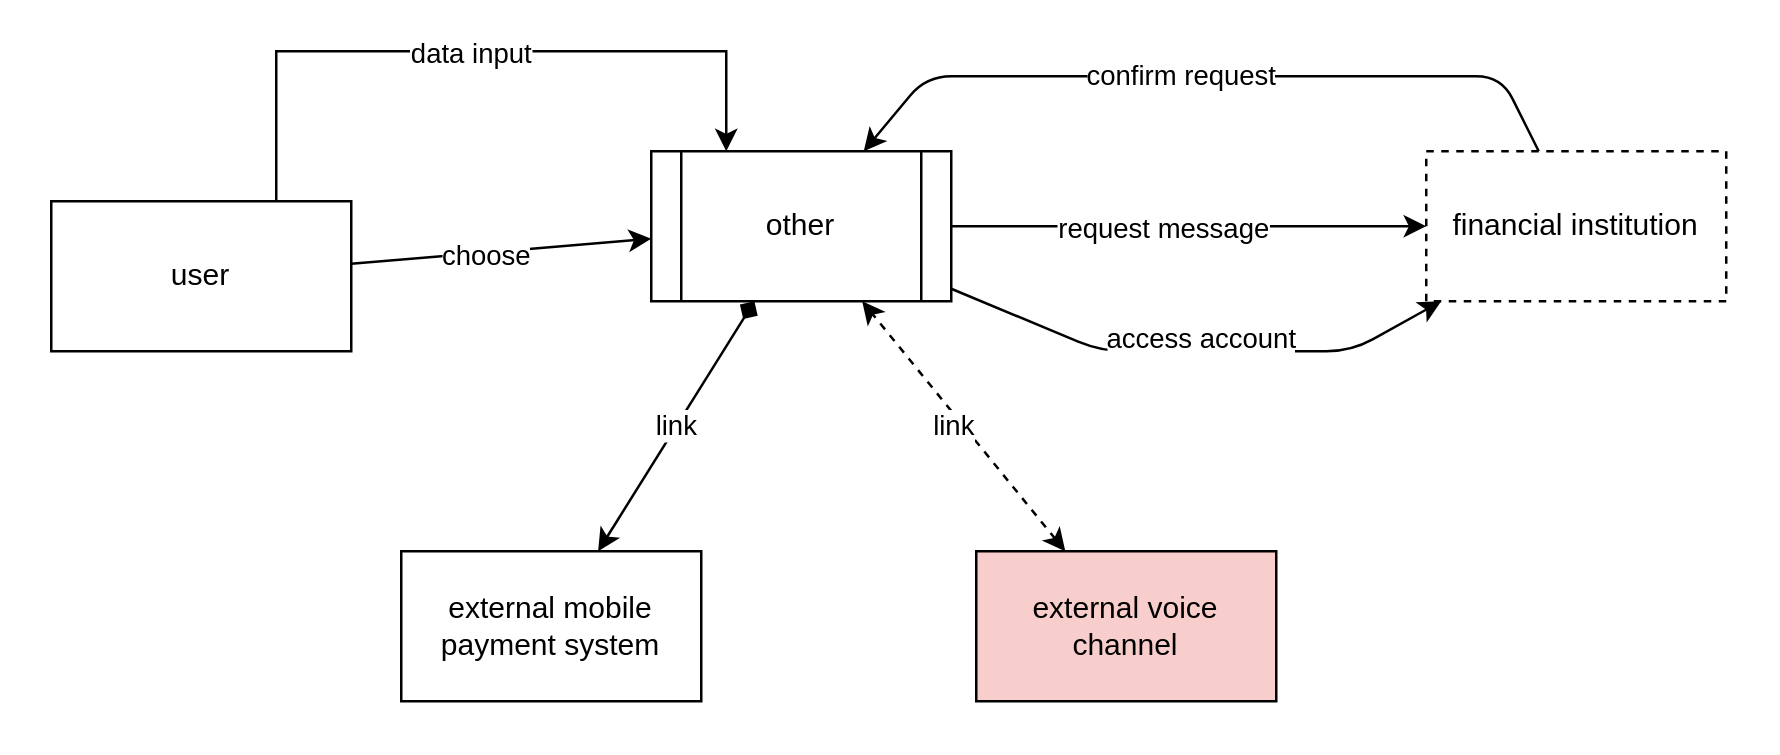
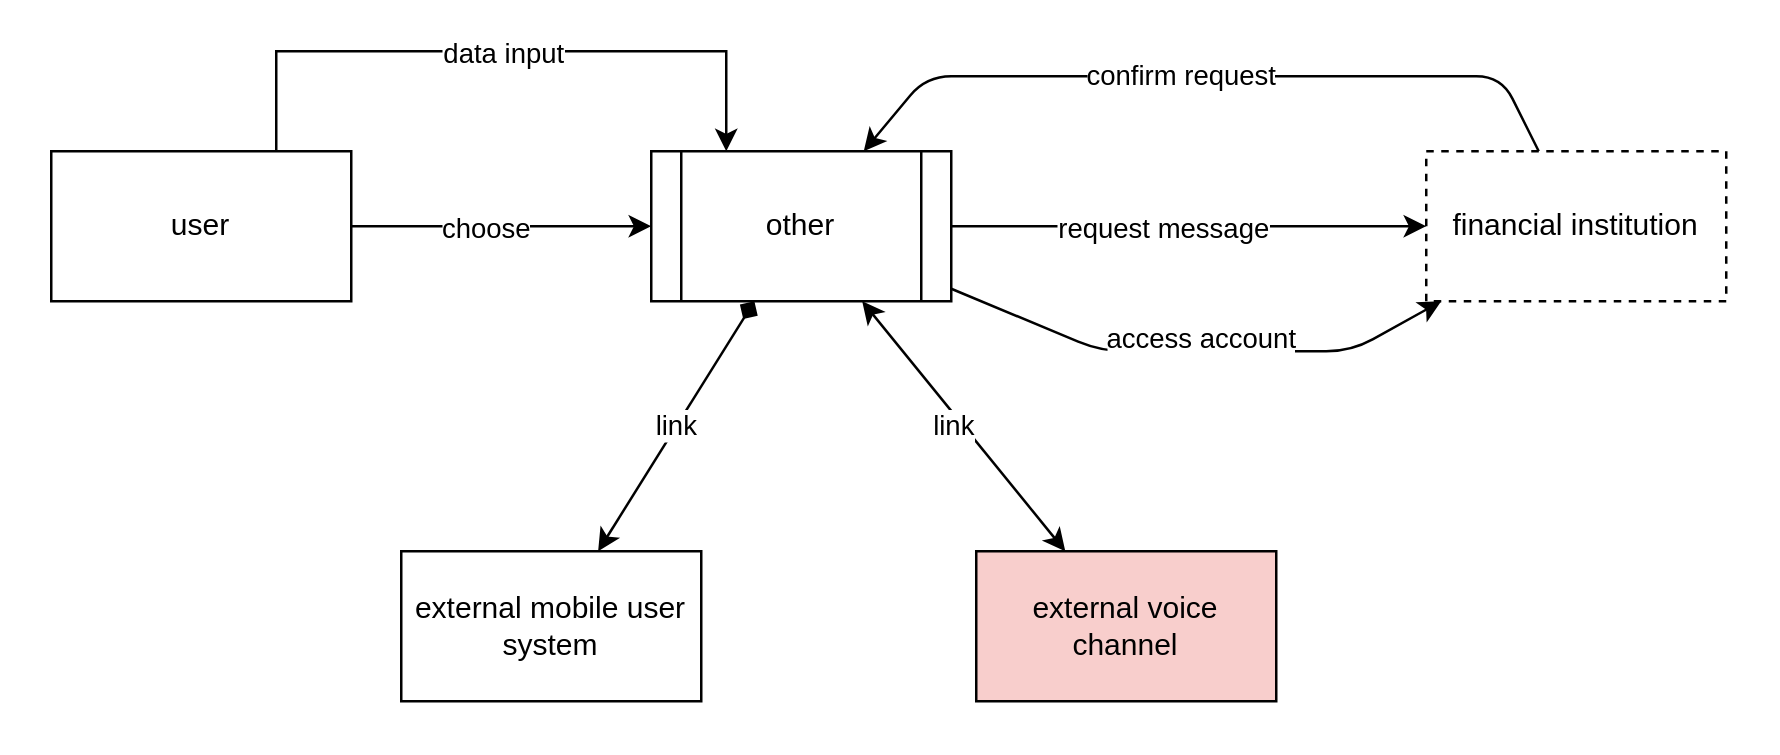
- <mxCell id="4" value="user" style="rounded=0;whiteSpace=wrap;html=1;" vertex="1" parent="1"><mxGeometry x="20" y="80" width="120" height="60" as="geometry" /></mxCell>
+ <mxCell id="4" value="user" style="rounded=0;whiteSpace=wrap;html=1;" vertex="1" parent="1"><mxGeometry x="20" y="60" width="120" height="60" as="geometry" /></mxCell>
- <mxCell id="10" value="" style="endArrow=classic;startArrow=classic;html=1;dashed=1;" edge="1" parent="1" source="9" target="6"><mxGeometry width="50" height="50" relative="1" as="geometry"><mxPoint x="591" y="220" as="sourcePoint" /><mxPoint x="531" y="130" as="targetPoint" /><Array as="points" /></mxGeometry></mxCell>
+ <mxCell id="10" value="" style="endArrow=classic;startArrow=classic;html=1;" edge="1" parent="1" source="9" target="6"><mxGeometry width="50" height="50" relative="1" as="geometry"><mxPoint x="591" y="220" as="sourcePoint" /><mxPoint x="531" y="130" as="targetPoint" /><Array as="points" /></mxGeometry></mxCell>
- <mxCell id="16" value="external mobile payment system" style="rounded=0;whiteSpace=wrap;html=1;" vertex="1" parent="1"><mxGeometry x="160" y="220" width="120" height="60" as="geometry" /></mxCell>
+ <mxCell id="16" value="external mobile user system" style="rounded=0;whiteSpace=wrap;html=1;" vertex="1" parent="1"><mxGeometry x="160" y="220" width="120" height="60" as="geometry" /></mxCell>
